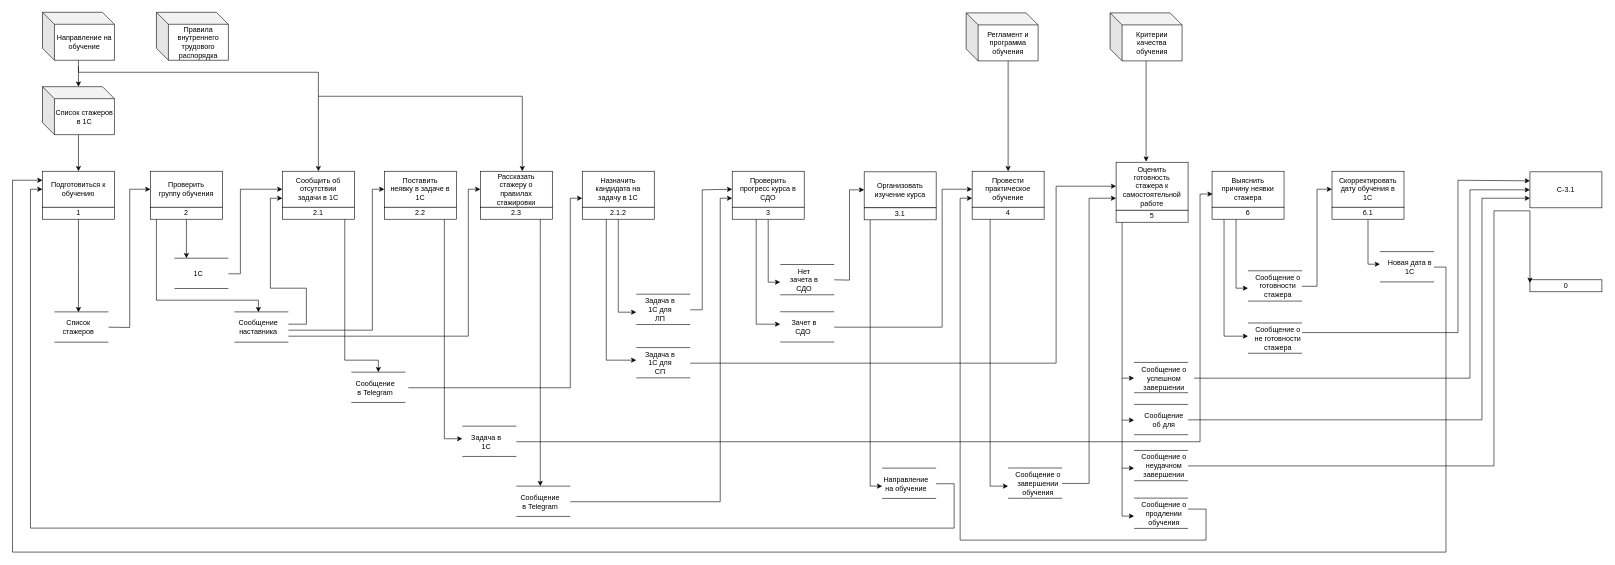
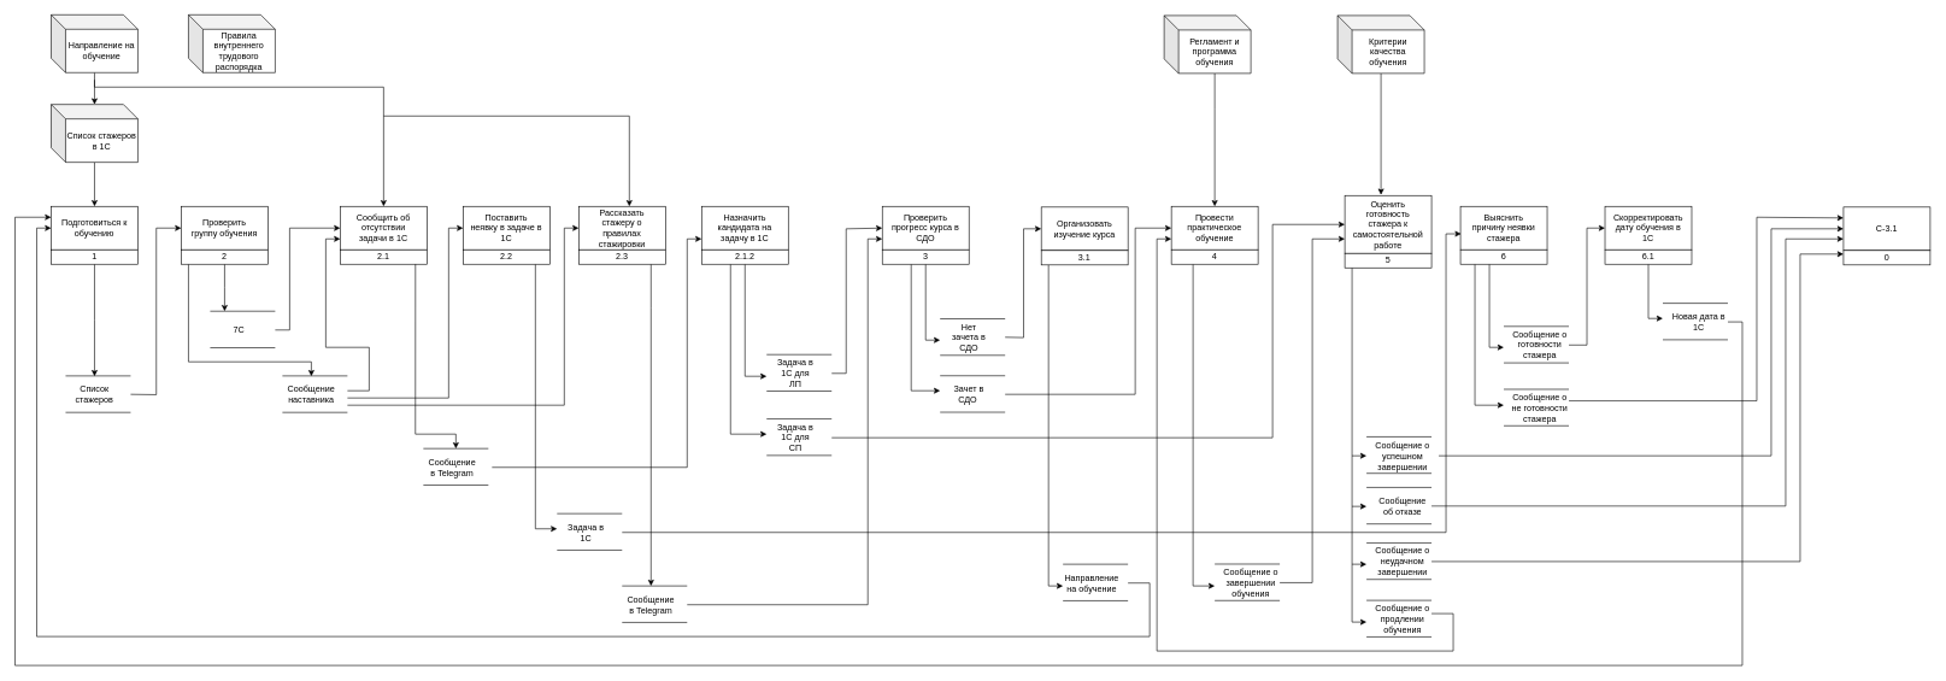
- <mxCell id="66" value="1С" style="text;html=1;strokeColor=none;fillColor=none;align=center;verticalAlign=middle;whiteSpace=wrap;rounded=0;" vertex="1" parent="1"><mxGeometry x="300" y="440.5" width="60" height="30" as="geometry" /></mxCell>
+ <mxCell id="66" value="7С" style="text;html=1;strokeColor=none;fillColor=none;align=center;verticalAlign=middle;whiteSpace=wrap;rounded=0;" vertex="1" parent="1"><mxGeometry x="300" y="440.5" width="60" height="30" as="geometry" /></mxCell>
- <mxCell id="120" value="0" style="rounded=0;whiteSpace=wrap;html=1;" vertex="1" parent="1"><mxGeometry x="2550" y="466" width="120" height="20" as="geometry" /></mxCell>
+ <mxCell id="120" value="0" style="rounded=0;whiteSpace=wrap;html=1;" vertex="1" parent="1"><mxGeometry x="2550" y="346" width="120" height="20" as="geometry" /></mxCell>
- <mxCell id="128" value="Сообщение об для" style="text;html=1;strokeColor=none;fillColor=none;align=center;verticalAlign=middle;whiteSpace=wrap;rounded=0;" vertex="1" parent="1"><mxGeometry x="1900" y="684.5" width="80" height="30" as="geometry" /></mxCell>
+ <mxCell id="128" value="Сообщение об отказе" style="text;html=1;strokeColor=none;fillColor=none;align=center;verticalAlign=middle;whiteSpace=wrap;rounded=0;" vertex="1" parent="1"><mxGeometry x="1900" y="684.5" width="80" height="30" as="geometry" /></mxCell>
